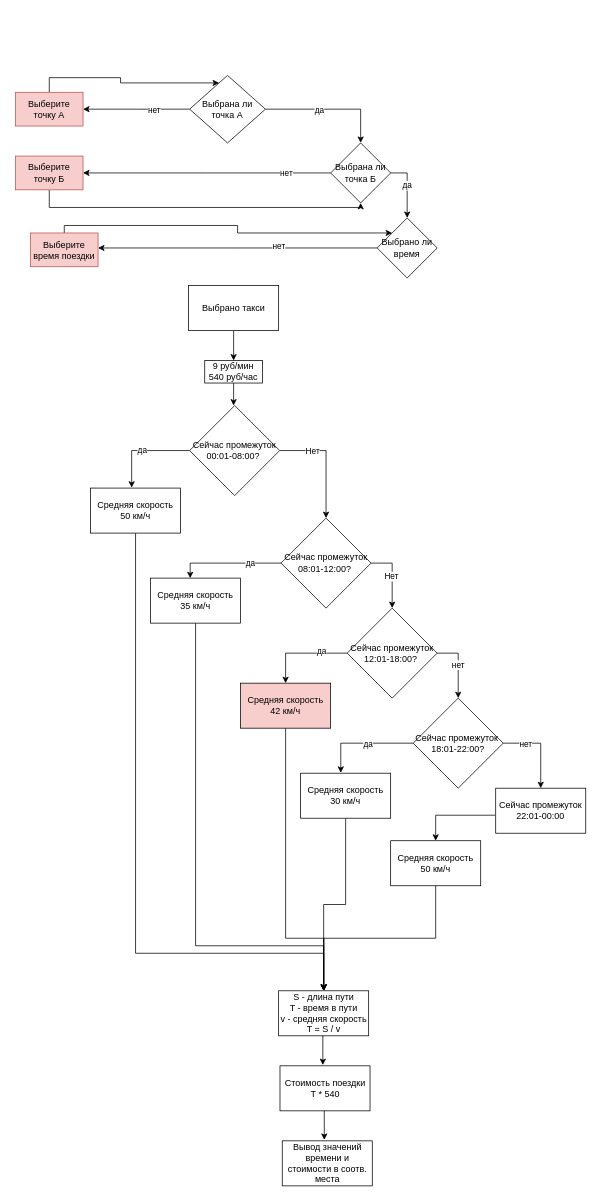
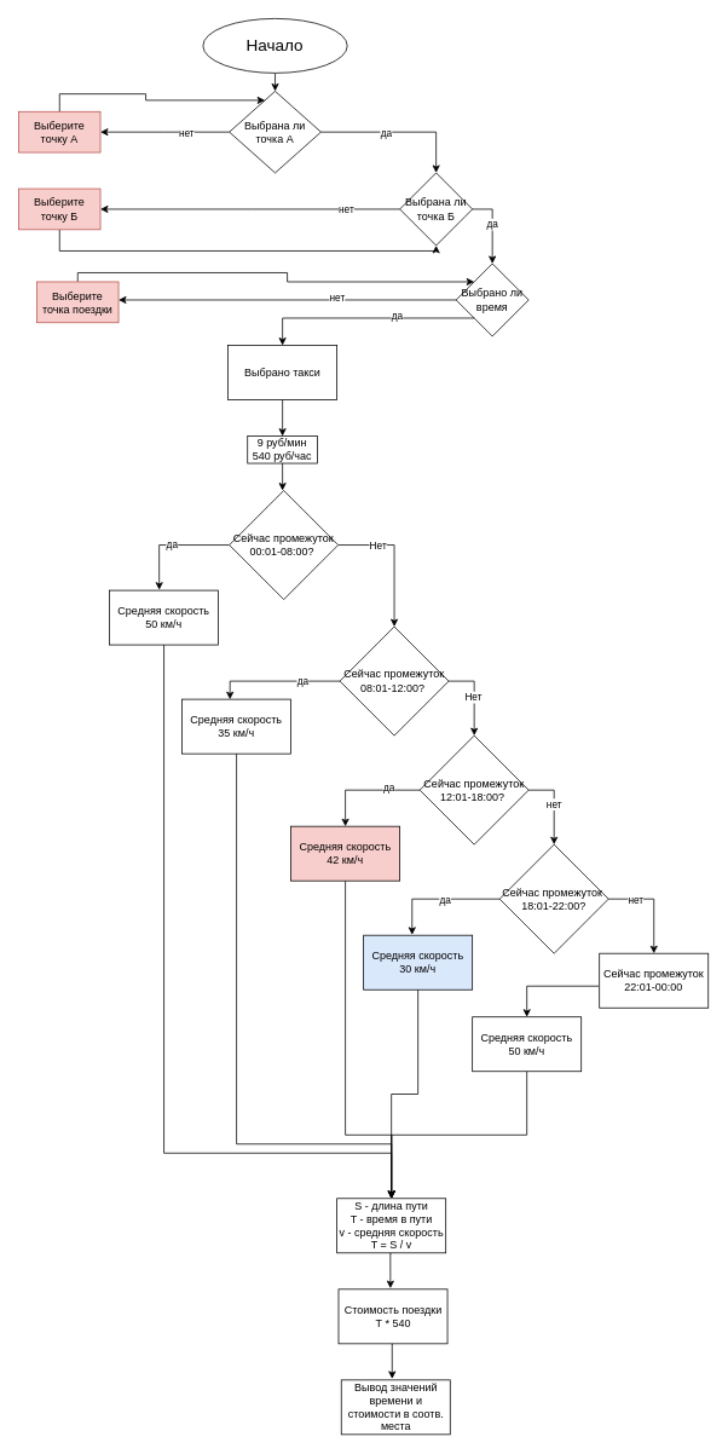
+ <mxCell id="3" value="&lt;font style=&quot;font-size: 18px&quot;&gt;Начало&lt;/font&gt;" style="ellipse;whiteSpace=wrap;html=1;" parent="1" vertex="1"><mxGeometry x="223.1" y="20" width="159" height="60" as="geometry" /></mxCell>
+ <mxCell id="2" style="edgeStyle=orthogonalEdgeStyle;rounded=0;orthogonalLoop=1;jettySize=auto;html=1;exitX=0.5;exitY=1;exitDx=0;exitDy=0;entryX=0.5;entryY=0;entryDx=0;entryDy=0;" parent="1" source="3" target="14" edge="1"><mxGeometry relative="1" as="geometry" /></mxCell>
- <mxCell id="33" value="&lt;span&gt;Выберите время поездки&lt;br&gt;&lt;/span&gt;" style="rounded=0;whiteSpace=wrap;html=1;fillColor=#f8cecc;strokeColor=#b85450;" parent="1" vertex="1"><mxGeometry x="40" y="310" width="90" height="45" as="geometry" /></mxCell>
+ <mxCell id="33" value="&lt;span&gt;Выберите точка поездки&lt;br&gt;&lt;/span&gt;" style="rounded=0;whiteSpace=wrap;html=1;fillColor=#f8cecc;strokeColor=#b85450;" parent="1" vertex="1"><mxGeometry x="40" y="310" width="90" height="45" as="geometry" /></mxCell>
+ <mxCell id="22" style="edgeStyle=orthogonalEdgeStyle;rounded=0;orthogonalLoop=1;jettySize=auto;html=1;exitX=0;exitY=1;exitDx=0;exitDy=0;entryX=0.5;entryY=0;entryDx=0;entryDy=0;" parent="1" source="24" target="5" edge="1"><mxGeometry relative="1" as="geometry" /></mxCell>
+ <mxCell id="23" value="да" style="edgeLabel;html=1;align=center;verticalAlign=middle;resizable=0;points=[];" parent="22" vertex="1" connectable="0"><mxGeometry x="-0.289" y="-3" relative="1" as="geometry"><mxPoint as="offset" /></mxGeometry></mxCell>
- <mxCell id="60" value="Средняя скорость&lt;br&gt;30 км/ч" style="rounded=0;whiteSpace=wrap;html=1;" parent="1" vertex="1"><mxGeometry x="400" y="1030" width="120" height="60" as="geometry" /></mxCell>
+ <mxCell id="60" value="Средняя скорость&lt;br&gt;30 км/ч" style="rounded=0;whiteSpace=wrap;html=1;fillColor=#dae8fc;" parent="1" vertex="1"><mxGeometry x="400" y="1030" width="120" height="60" as="geometry" /></mxCell>
